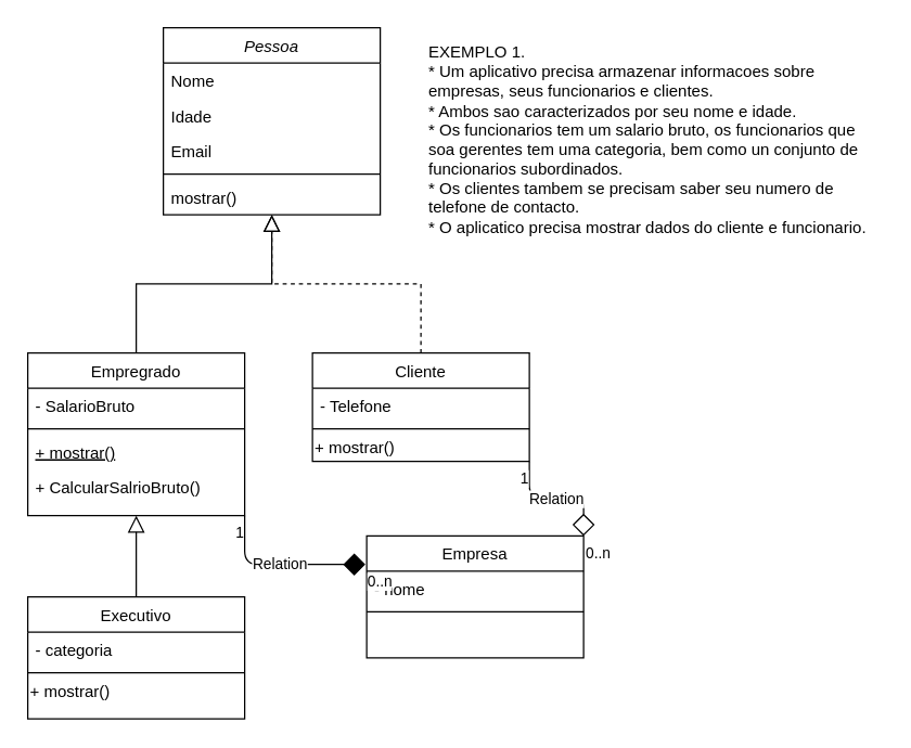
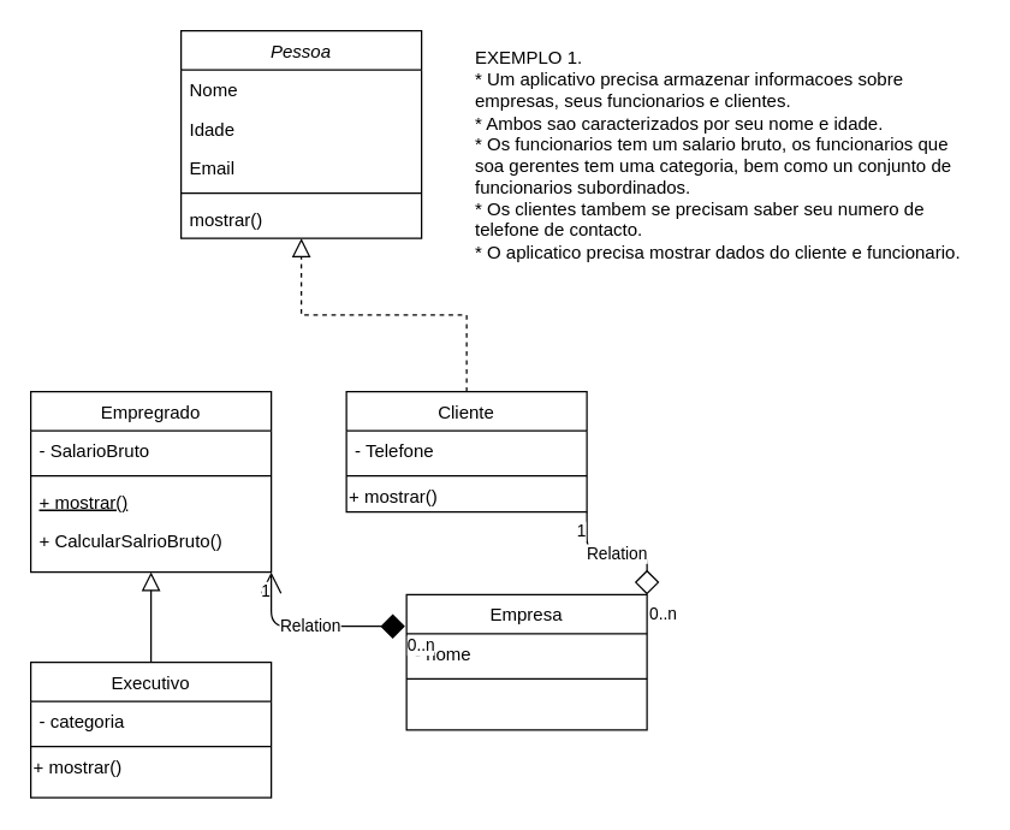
- <mxCell id="13" value="" style="endArrow=block;endSize=10;endFill=0;shadow=0;strokeWidth=1;rounded=0;edgeStyle=elbowEdgeStyle;elbow=vertical;" parent="1" source="8" target="2" edge="1"><mxGeometry width="160" relative="1" as="geometry"><mxPoint x="100" y="103" as="sourcePoint" /><mxPoint x="100" y="103" as="targetPoint" /></mxGeometry></mxCell>
- <mxCell id="27" value="Relation" style="endArrow=none;html=1;endSize=12;startArrow=diamond;startSize=14;startFill=1;edgeStyle=orthogonalEdgeStyle;exitX=-0.006;exitY=-0.192;exitDx=0;exitDy=0;exitPerimeter=0;endFill=0;entryX=1;entryY=1;entryDx=0;entryDy=0;" edge="1" parent="1" source="25" target="8"><mxGeometry relative="1" as="geometry"><mxPoint x="210" y="350" as="sourcePoint" /><mxPoint x="140" y="390" as="targetPoint" /></mxGeometry></mxCell>
+ <mxCell id="27" value="Relation" style="endArrow=open;html=1;endSize=12;startArrow=diamond;startSize=14;startFill=1;edgeStyle=orthogonalEdgeStyle;exitX=-0.006;exitY=-0.192;exitDx=0;exitDy=0;exitPerimeter=0;endFill=0;entryX=1;entryY=1;entryDx=0;entryDy=0;" edge="1" parent="1" source="25" target="8"><mxGeometry relative="1" as="geometry"><mxPoint x="210" y="350" as="sourcePoint" /><mxPoint x="140" y="390" as="targetPoint" /></mxGeometry></mxCell>
